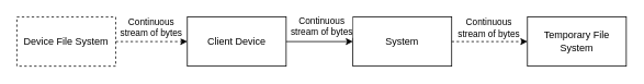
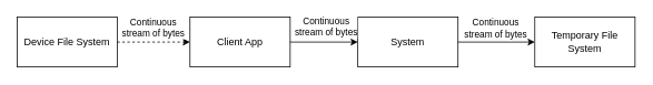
- <mxCell id="2" value="Device File System" style="rounded=0;whiteSpace=wrap;html=1;dashed=1;" vertex="1" parent="1"><mxGeometry x="20" y="20" width="120" height="60" as="geometry" /></mxCell>
+ <mxCell id="2" value="Device File System" style="rounded=0;whiteSpace=wrap;html=1;" vertex="1" parent="1"><mxGeometry x="20" y="20" width="120" height="60" as="geometry" /></mxCell>
- <mxCell id="3" value="Client Device" style="rounded=0;whiteSpace=wrap;html=1;" vertex="1" parent="1"><mxGeometry x="227" y="20" width="120" height="60" as="geometry" /></mxCell>
+ <mxCell id="3" value="Client App" style="rounded=0;whiteSpace=wrap;html=1;" vertex="1" parent="1"><mxGeometry x="227" y="20" width="120" height="60" as="geometry" /></mxCell>
- <mxCell id="10" value="" style="endArrow=classic;dashed=1;html=1;rounded=0;entryX=0;entryY=0.5;entryDx=0;entryDy=0;exitX=1;exitY=0.5;exitDx=0;exitDy=0;" edge="1" parent="1" source="6" target="9"><mxGeometry width="50" height="50" relative="1" as="geometry"><mxPoint x="394" y="60" as="sourcePoint" /><mxPoint x="554" y="60" as="targetPoint" /></mxGeometry></mxCell>
+ <mxCell id="10" value="" style="endArrow=classic;dashed=0;html=1;rounded=0;entryX=0;entryY=0.5;entryDx=0;entryDy=0;exitX=1;exitY=0.5;exitDx=0;exitDy=0;" edge="1" parent="1" source="6" target="9"><mxGeometry width="50" height="50" relative="1" as="geometry"><mxPoint x="394" y="60" as="sourcePoint" /><mxPoint x="554" y="60" as="targetPoint" /></mxGeometry></mxCell>
